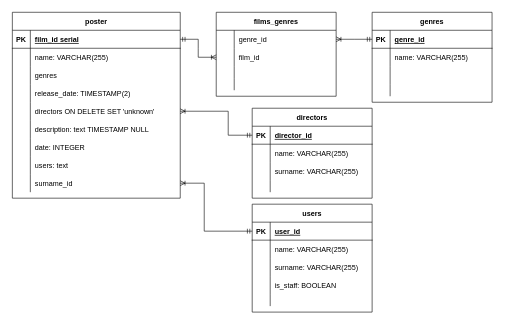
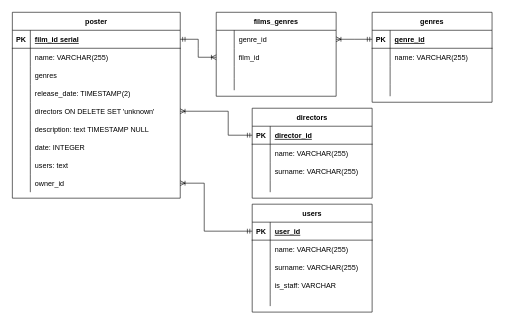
- <mxCell id="29" value="surname_id" style="shape=partialRectangle;connectable=0;fillColor=none;top=0;left=0;bottom=0;right=0;align=left;spacingLeft=6;overflow=hidden;" parent="27" vertex="1"><mxGeometry x="30" width="250" height="30" as="geometry"><mxRectangle width="250" height="30" as="alternateBounds" /></mxGeometry></mxCell>
+ <mxCell id="29" value="owner_id" style="shape=partialRectangle;connectable=0;fillColor=none;top=0;left=0;bottom=0;right=0;align=left;spacingLeft=6;overflow=hidden;" parent="27" vertex="1"><mxGeometry x="30" width="250" height="30" as="geometry"><mxRectangle width="250" height="30" as="alternateBounds" /></mxGeometry></mxCell>
- <mxCell id="69" value="is_staff: BOOLEAN" style="shape=partialRectangle;connectable=0;fillColor=none;top=0;left=0;bottom=0;right=0;align=left;spacingLeft=6;overflow=hidden;" parent="67" vertex="1"><mxGeometry x="30" width="170" height="30" as="geometry"><mxRectangle width="170" height="30" as="alternateBounds" /></mxGeometry></mxCell>
+ <mxCell id="69" value="is_staff: VARCHAR" style="shape=partialRectangle;connectable=0;fillColor=none;top=0;left=0;bottom=0;right=0;align=left;spacingLeft=6;overflow=hidden;" parent="67" vertex="1"><mxGeometry x="30" width="170" height="30" as="geometry"><mxRectangle width="170" height="30" as="alternateBounds" /></mxGeometry></mxCell>
